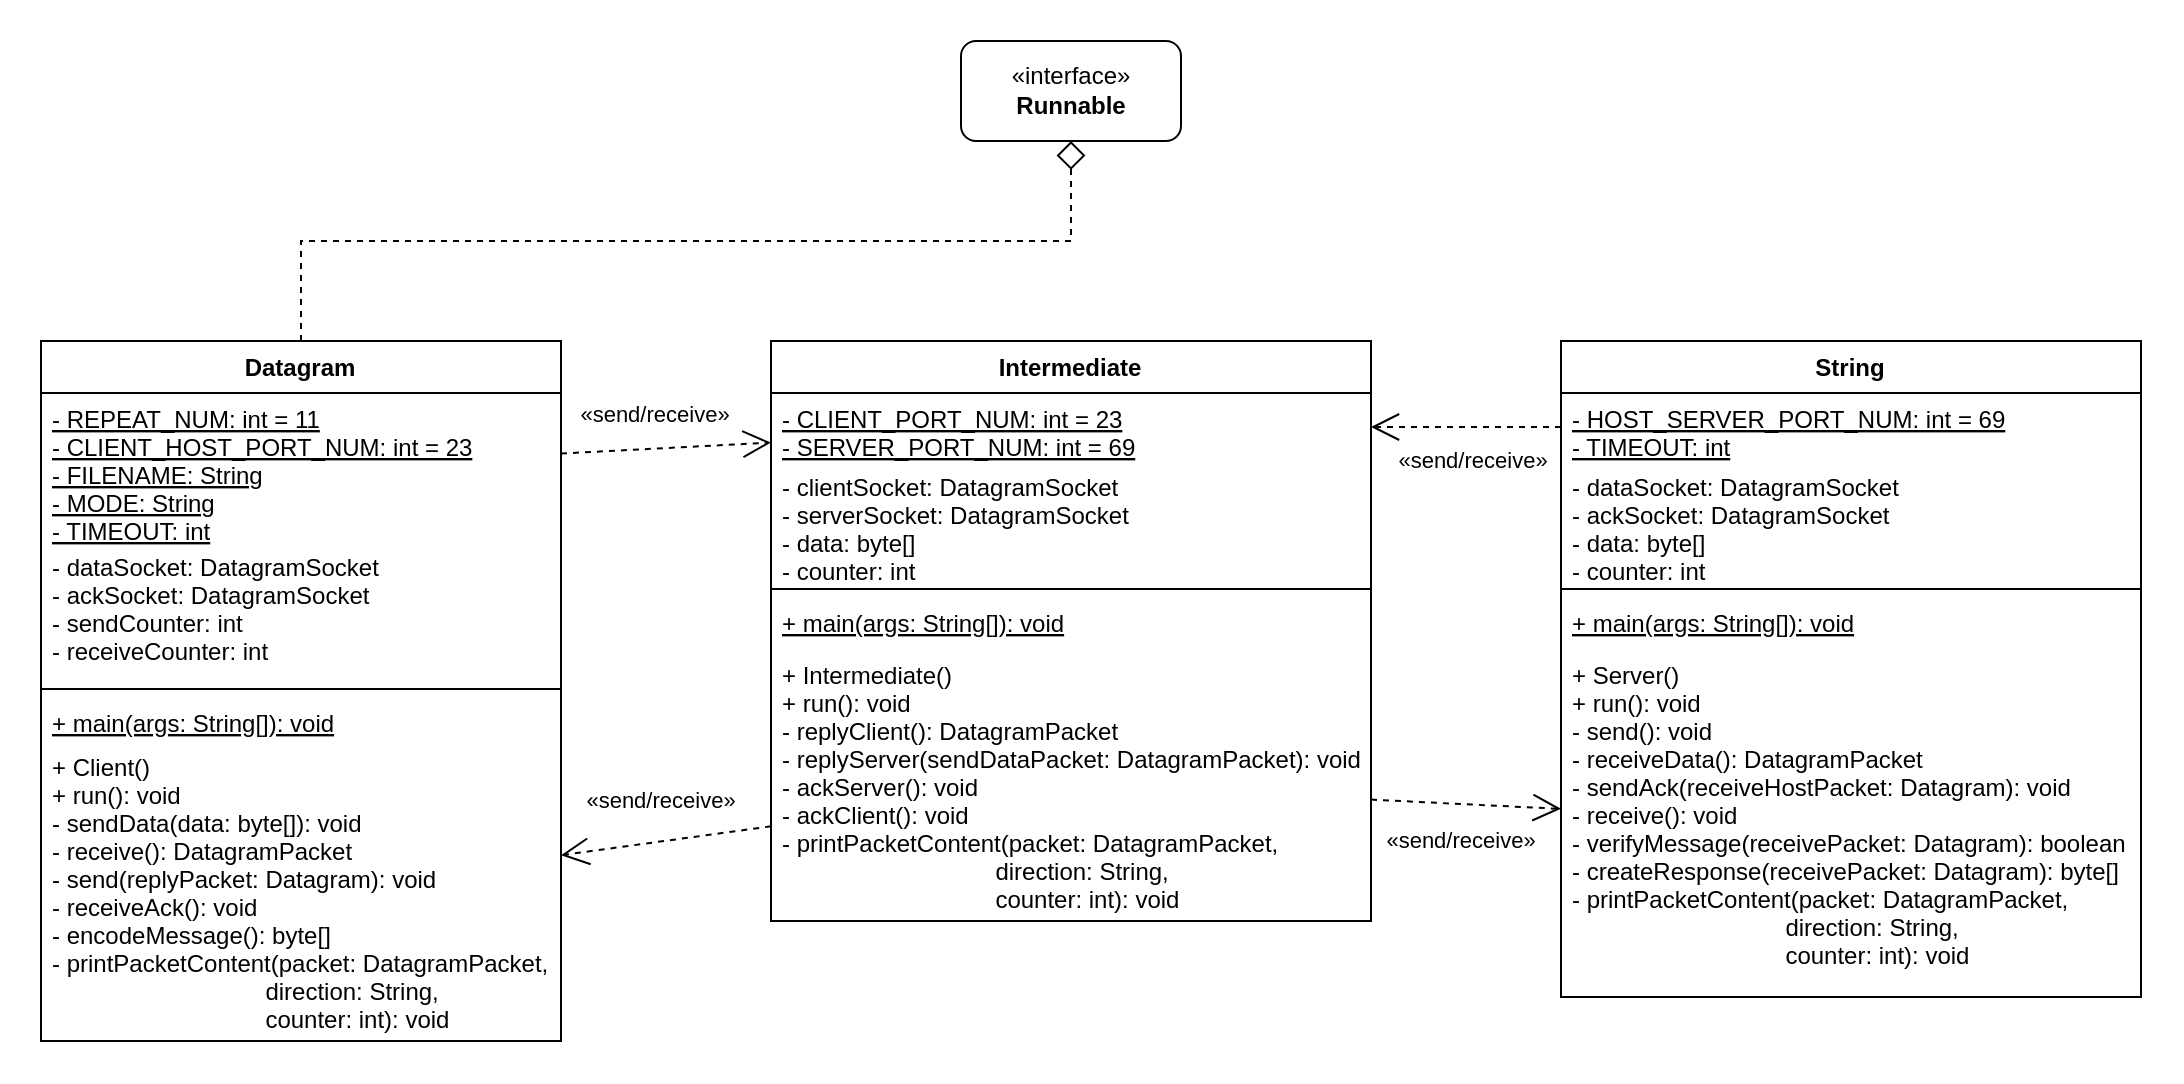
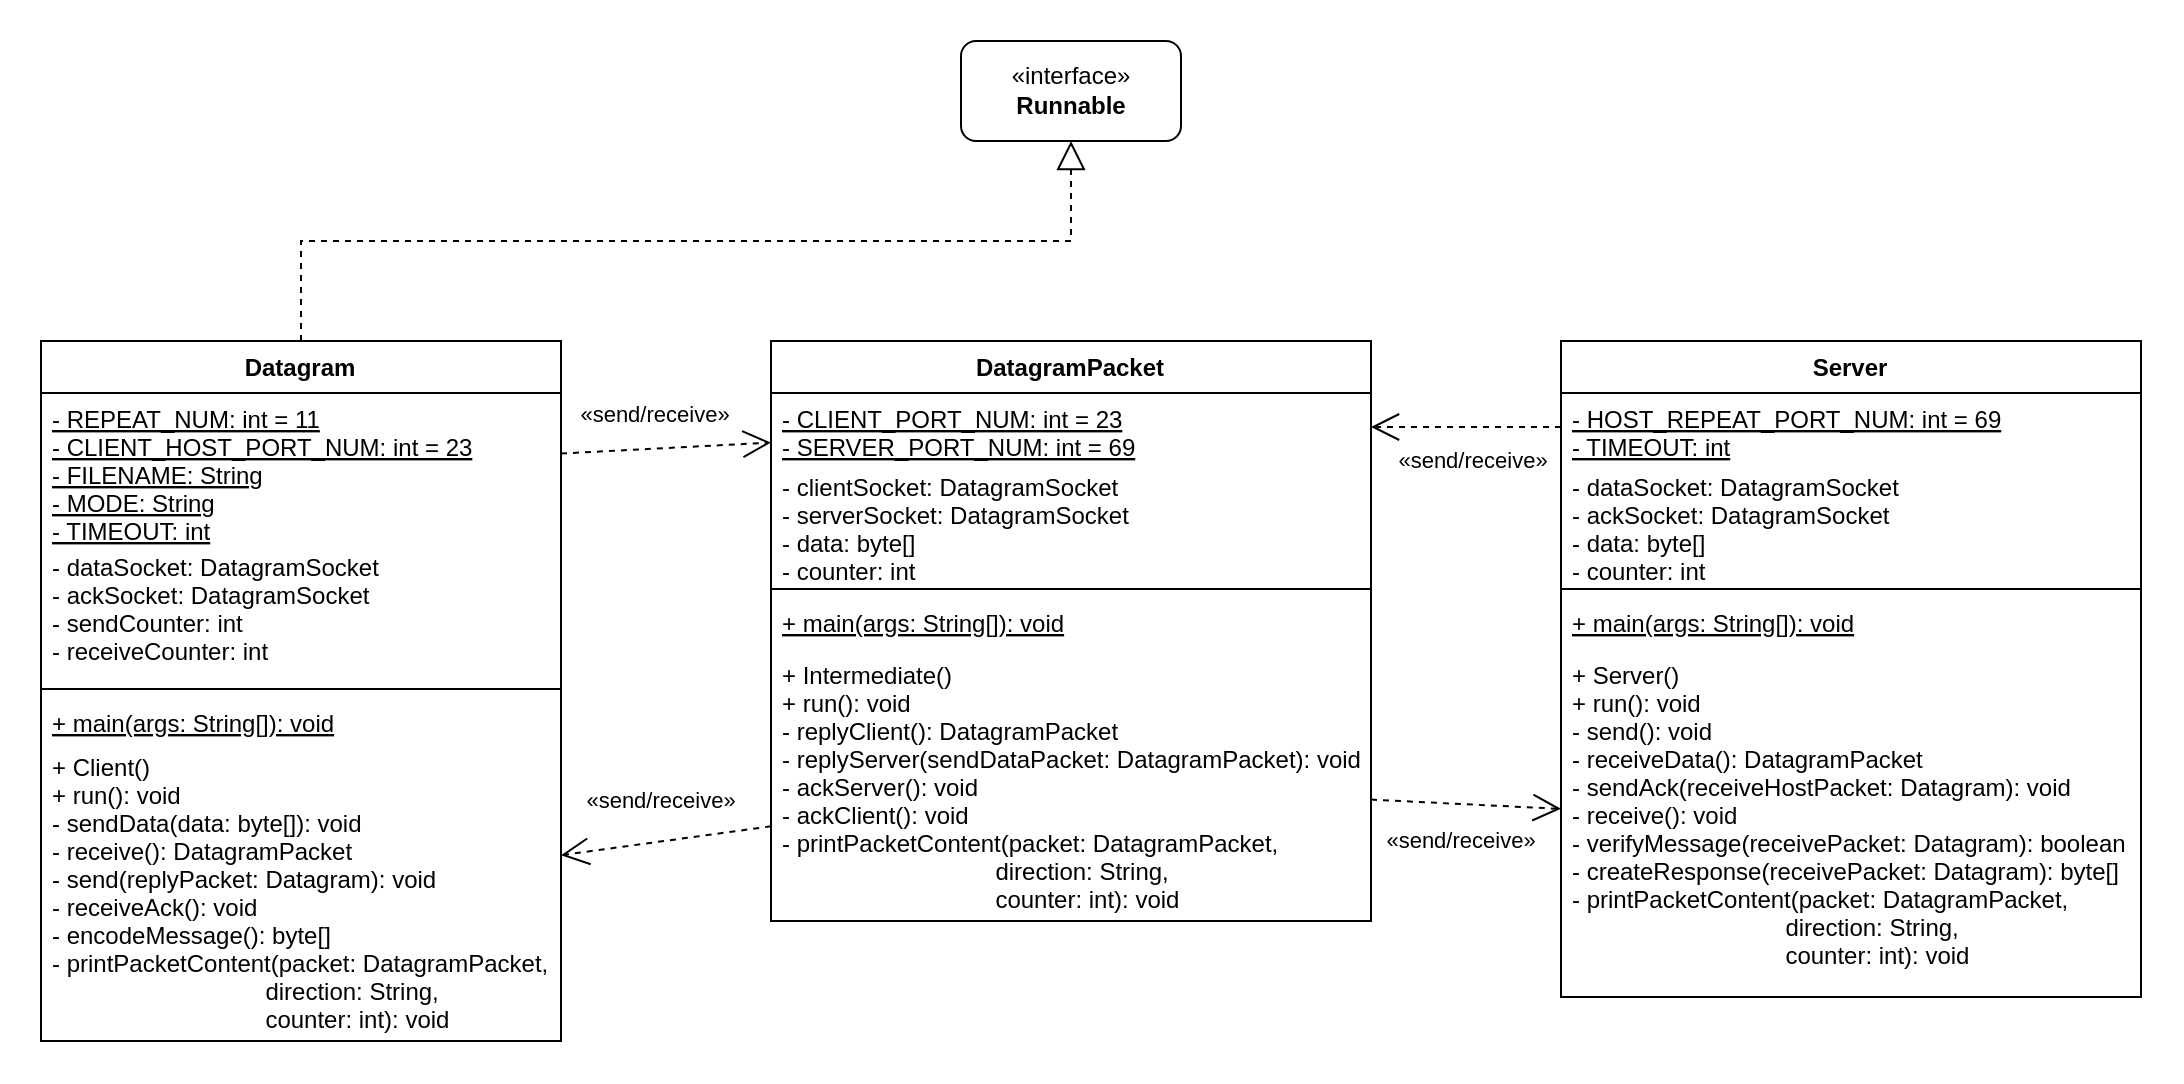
- <mxCell id="23" value="" style="endArrow=diamond;dashed=1;endFill=0;endSize=12;html=1;rounded=0;edgeStyle=elbowEdgeStyle;elbow=vertical;" edge="1" parent="1" source="2" target="22"><mxGeometry width="160" relative="1" as="geometry"><mxPoint x="800" y="242" as="sourcePoint" /><mxPoint x="585" y="60" as="targetPoint" /></mxGeometry></mxCell>
+ <mxCell id="23" value="" style="endArrow=block;dashed=1;endFill=0;endSize=12;html=1;rounded=0;edgeStyle=elbowEdgeStyle;elbow=vertical;" edge="1" parent="1" source="2" target="22"><mxGeometry width="160" relative="1" as="geometry"><mxPoint x="800" y="242" as="sourcePoint" /><mxPoint x="585" y="60" as="targetPoint" /></mxGeometry></mxCell>
- <mxCell id="8" value="Intermediate" style="swimlane;fontStyle=1;align=center;verticalAlign=top;childLayout=stackLayout;horizontal=1;startSize=26;horizontalStack=0;resizeParent=1;resizeParentMax=0;resizeLast=0;collapsible=1;marginBottom=0;" parent="1" vertex="1"><mxGeometry x="385" y="170" width="300" height="290" as="geometry" /></mxCell>
+ <mxCell id="8" value="DatagramPacket" style="swimlane;fontStyle=1;align=center;verticalAlign=top;childLayout=stackLayout;horizontal=1;startSize=26;horizontalStack=0;resizeParent=1;resizeParentMax=0;resizeLast=0;collapsible=1;marginBottom=0;" parent="1" vertex="1"><mxGeometry x="385" y="170" width="300" height="290" as="geometry" /></mxCell>
- <mxCell id="14" value="String" style="swimlane;fontStyle=1;align=center;verticalAlign=top;childLayout=stackLayout;horizontal=1;startSize=26;horizontalStack=0;resizeParent=1;resizeParentMax=0;resizeLast=0;collapsible=1;marginBottom=0;" parent="1" vertex="1"><mxGeometry x="780" y="170" width="290" height="328" as="geometry" /></mxCell>
+ <mxCell id="14" value="Server" style="swimlane;fontStyle=1;align=center;verticalAlign=top;childLayout=stackLayout;horizontal=1;startSize=26;horizontalStack=0;resizeParent=1;resizeParentMax=0;resizeLast=0;collapsible=1;marginBottom=0;" parent="1" vertex="1"><mxGeometry x="780" y="170" width="290" height="328" as="geometry" /></mxCell>
- <mxCell id="15" value="- HOST_SERVER_PORT_NUM: int = 69&#10;- TIMEOUT: int" style="text;strokeColor=none;fillColor=none;align=left;verticalAlign=top;spacingLeft=4;spacingRight=4;overflow=hidden;rotatable=0;points=[[0,0.5],[1,0.5]];portConstraint=eastwest;fontStyle=4" parent="14" vertex="1"><mxGeometry y="26" width="290" height="34" as="geometry" /></mxCell>
+ <mxCell id="15" value="- HOST_REPEAT_PORT_NUM: int = 69&#10;- TIMEOUT: int" style="text;strokeColor=none;fillColor=none;align=left;verticalAlign=top;spacingLeft=4;spacingRight=4;overflow=hidden;rotatable=0;points=[[0,0.5],[1,0.5]];portConstraint=eastwest;fontStyle=4" parent="14" vertex="1"><mxGeometry y="26" width="290" height="34" as="geometry" /></mxCell>
